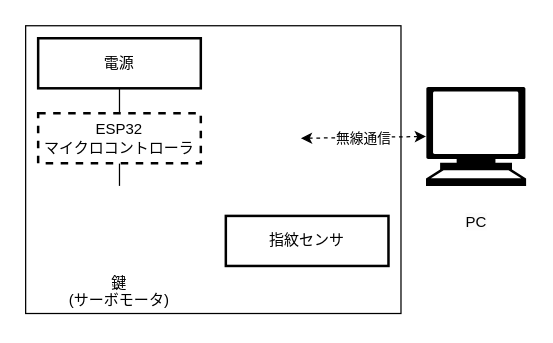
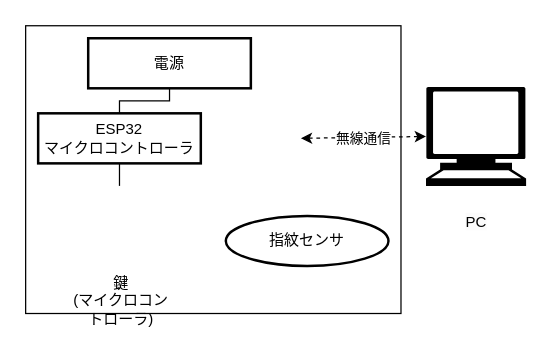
- <mxCell id="7" value="電源" style="whiteSpace=wrap;html=1;treeFolding=1;treeMoving=1;newEdgeStyle={&quot;edgeStyle&quot;:&quot;elbowEdgeStyle&quot;,&quot;startArrow&quot;:&quot;none&quot;,&quot;endArrow&quot;:&quot;none&quot;};strokeWidth=2;" parent="1" vertex="1"><mxGeometry x="30" y="30" width="130" height="40" as="geometry" /></mxCell>
+ <mxCell id="7" value="電源" style="whiteSpace=wrap;html=1;treeFolding=1;treeMoving=1;newEdgeStyle={&quot;edgeStyle&quot;:&quot;elbowEdgeStyle&quot;,&quot;startArrow&quot;:&quot;none&quot;,&quot;endArrow&quot;:&quot;none&quot;};strokeWidth=2;" parent="1" vertex="1"><mxGeometry x="70" y="30" width="130" height="40" as="geometry" /></mxCell>
- <mxCell id="4" value="ESP32&lt;br&gt;マイクロコントローラ" style="whiteSpace=wrap;html=1;treeFolding=1;treeMoving=1;newEdgeStyle={&quot;edgeStyle&quot;:&quot;elbowEdgeStyle&quot;,&quot;startArrow&quot;:&quot;none&quot;,&quot;endArrow&quot;:&quot;none&quot;};strokeWidth=2;dashed=1;" parent="1" vertex="1"><mxGeometry x="30" y="90" width="130" height="40" as="geometry" /></mxCell>
+ <mxCell id="4" value="ESP32&lt;br&gt;マイクロコントローラ" style="whiteSpace=wrap;html=1;treeFolding=1;treeMoving=1;newEdgeStyle={&quot;edgeStyle&quot;:&quot;elbowEdgeStyle&quot;,&quot;startArrow&quot;:&quot;none&quot;,&quot;endArrow&quot;:&quot;none&quot;};strokeWidth=2;" parent="1" vertex="1"><mxGeometry x="30" y="90" width="130" height="40" as="geometry" /></mxCell>
- <mxCell id="5" value="指紋センサ" style="whiteSpace=wrap;html=1;treeFolding=1;treeMoving=1;newEdgeStyle={&quot;edgeStyle&quot;:&quot;elbowEdgeStyle&quot;,&quot;startArrow&quot;:&quot;none&quot;,&quot;endArrow&quot;:&quot;none&quot;};strokeWidth=2;" parent="1" vertex="1"><mxGeometry x="180" y="172" width="130" height="40" as="geometry" /></mxCell>
+ <mxCell id="5" value="指紋センサ" style="ellipse;whiteSpace=wrap;html=1;treeFolding=1;treeMoving=1;newEdgeStyle={&quot;edgeStyle&quot;:&quot;elbowEdgeStyle&quot;,&quot;startArrow&quot;:&quot;none&quot;,&quot;endArrow&quot;:&quot;none&quot;};strokeWidth=2;" parent="1" vertex="1"><mxGeometry x="180" y="172" width="130" height="40" as="geometry" /></mxCell>
- <mxCell id="9" value="&lt;div style=&quot;text-align: center;&quot;&gt;&lt;span style=&quot;background-color: initial;&quot;&gt;鍵&lt;/span&gt;&lt;/div&gt;&lt;div style=&quot;text-align: center;&quot;&gt;(サーボモータ)&lt;/div&gt;" style="text;whiteSpace=wrap;html=1;" parent="1" vertex="1"><mxGeometry x="52.5" y="212" width="85" height="40" as="geometry" /></mxCell>
+ <mxCell id="9" value="&lt;div style=&quot;text-align: center;&quot;&gt;&lt;span style=&quot;background-color: initial;&quot;&gt;鍵&lt;/span&gt;&lt;/div&gt;&lt;div style=&quot;text-align: center;&quot;&gt;(マイクロコントローラ)&lt;/div&gt;" style="text;whiteSpace=wrap;html=1;" parent="1" vertex="1"><mxGeometry x="52.5" y="212" width="85" height="40" as="geometry" /></mxCell>
